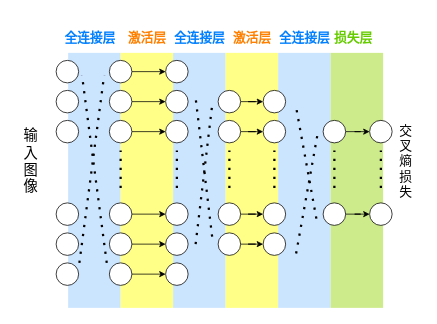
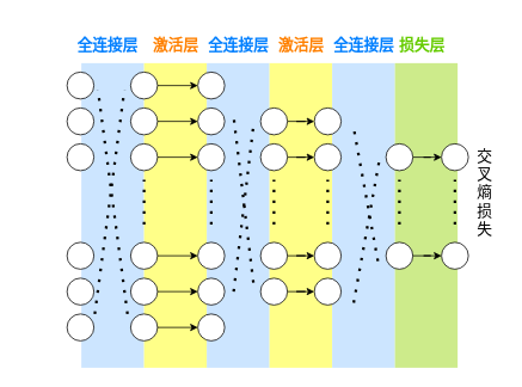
- <mxCell id="56" value="&lt;font style=&quot;font-size: 19px;&quot; face=&quot;Family Song 常规体&quot;&gt;输&lt;br&gt;入&lt;br&gt;图&lt;br&gt;像&lt;/font&gt;" style="text;html=1;align=center;verticalAlign=middle;resizable=0;points=[];autosize=1;strokeColor=none;fillColor=none;" vertex="1" parent="1"><mxGeometry x="20" y="165" width="40" height="100" as="geometry" /></mxCell>
